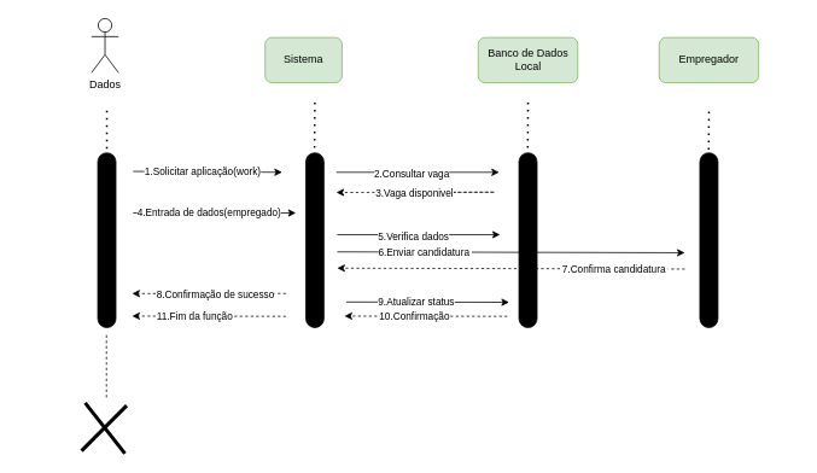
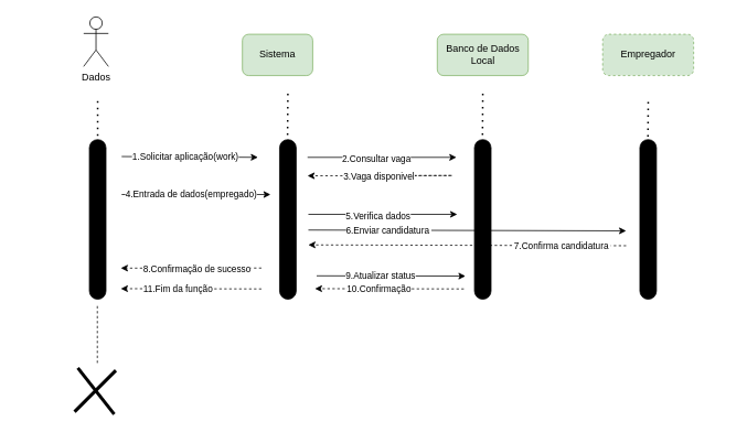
- <mxCell id="32" value="Empregador" style="rounded=1;whiteSpace=wrap;html=1;fillColor=#d5e8d4;strokeColor=#82b366;" parent="1" vertex="1"><mxGeometry x="727.62" y="41" width="110" height="50" as="geometry" /></mxCell>
+ <mxCell id="32" value="Empregador" style="rounded=1;whiteSpace=wrap;html=1;fillColor=#d5e8d4;strokeColor=#82b366;dashed=1;" parent="1" vertex="1"><mxGeometry x="727.62" y="41" width="110" height="50" as="geometry" /></mxCell>
